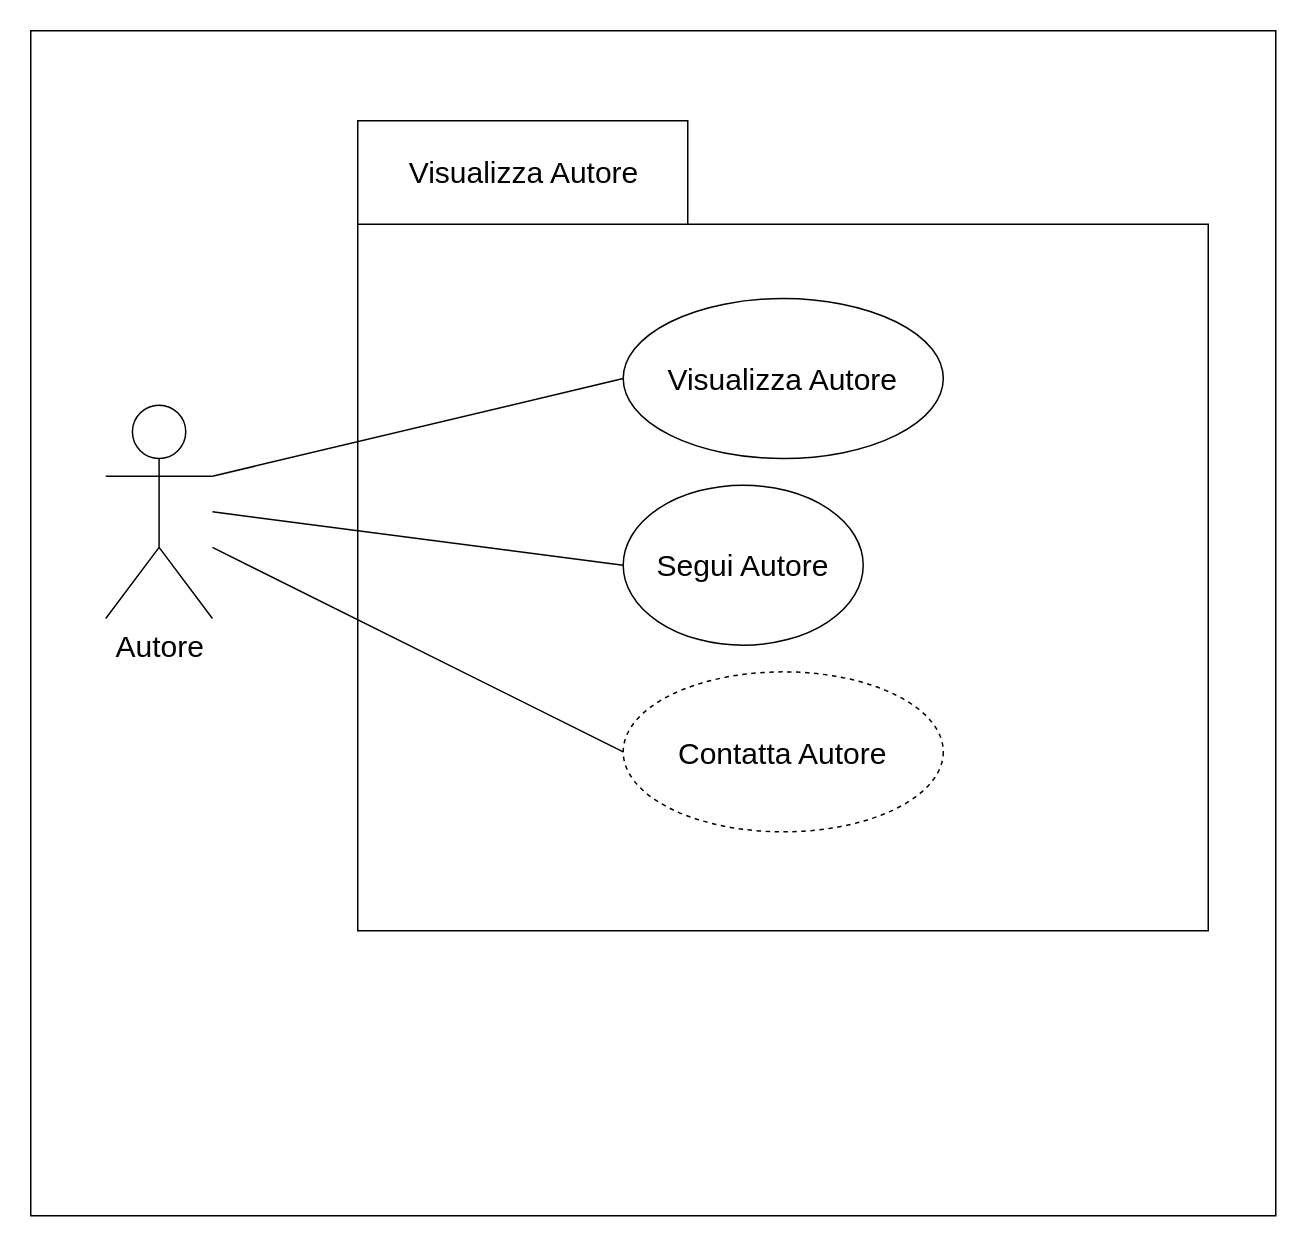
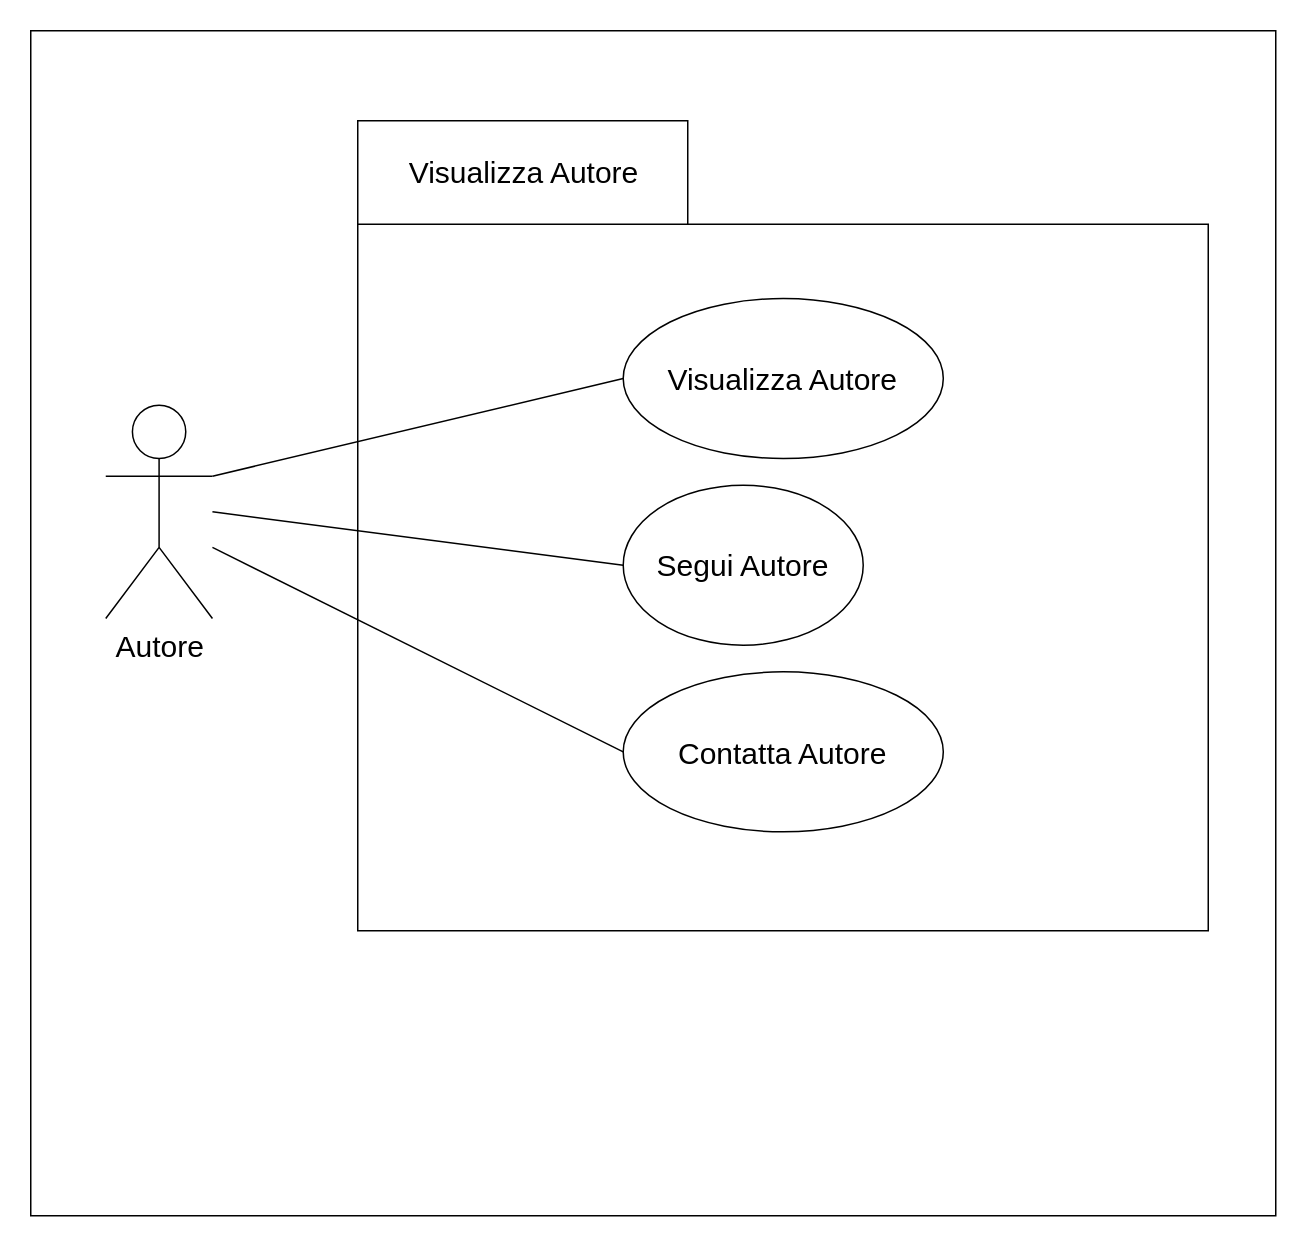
- <mxCell id="9" value="Contatta Autore" style="ellipse;whiteSpace=wrap;html=1;fontSize=20;dashed=1;" parent="1" vertex="1"><mxGeometry x="414.976" y="447.407" width="213.387" height="106.667" as="geometry" /></mxCell>
+ <mxCell id="9" value="Contatta Autore" style="ellipse;whiteSpace=wrap;html=1;fontSize=20;" parent="1" vertex="1"><mxGeometry x="414.976" y="447.407" width="213.387" height="106.667" as="geometry" /></mxCell>
